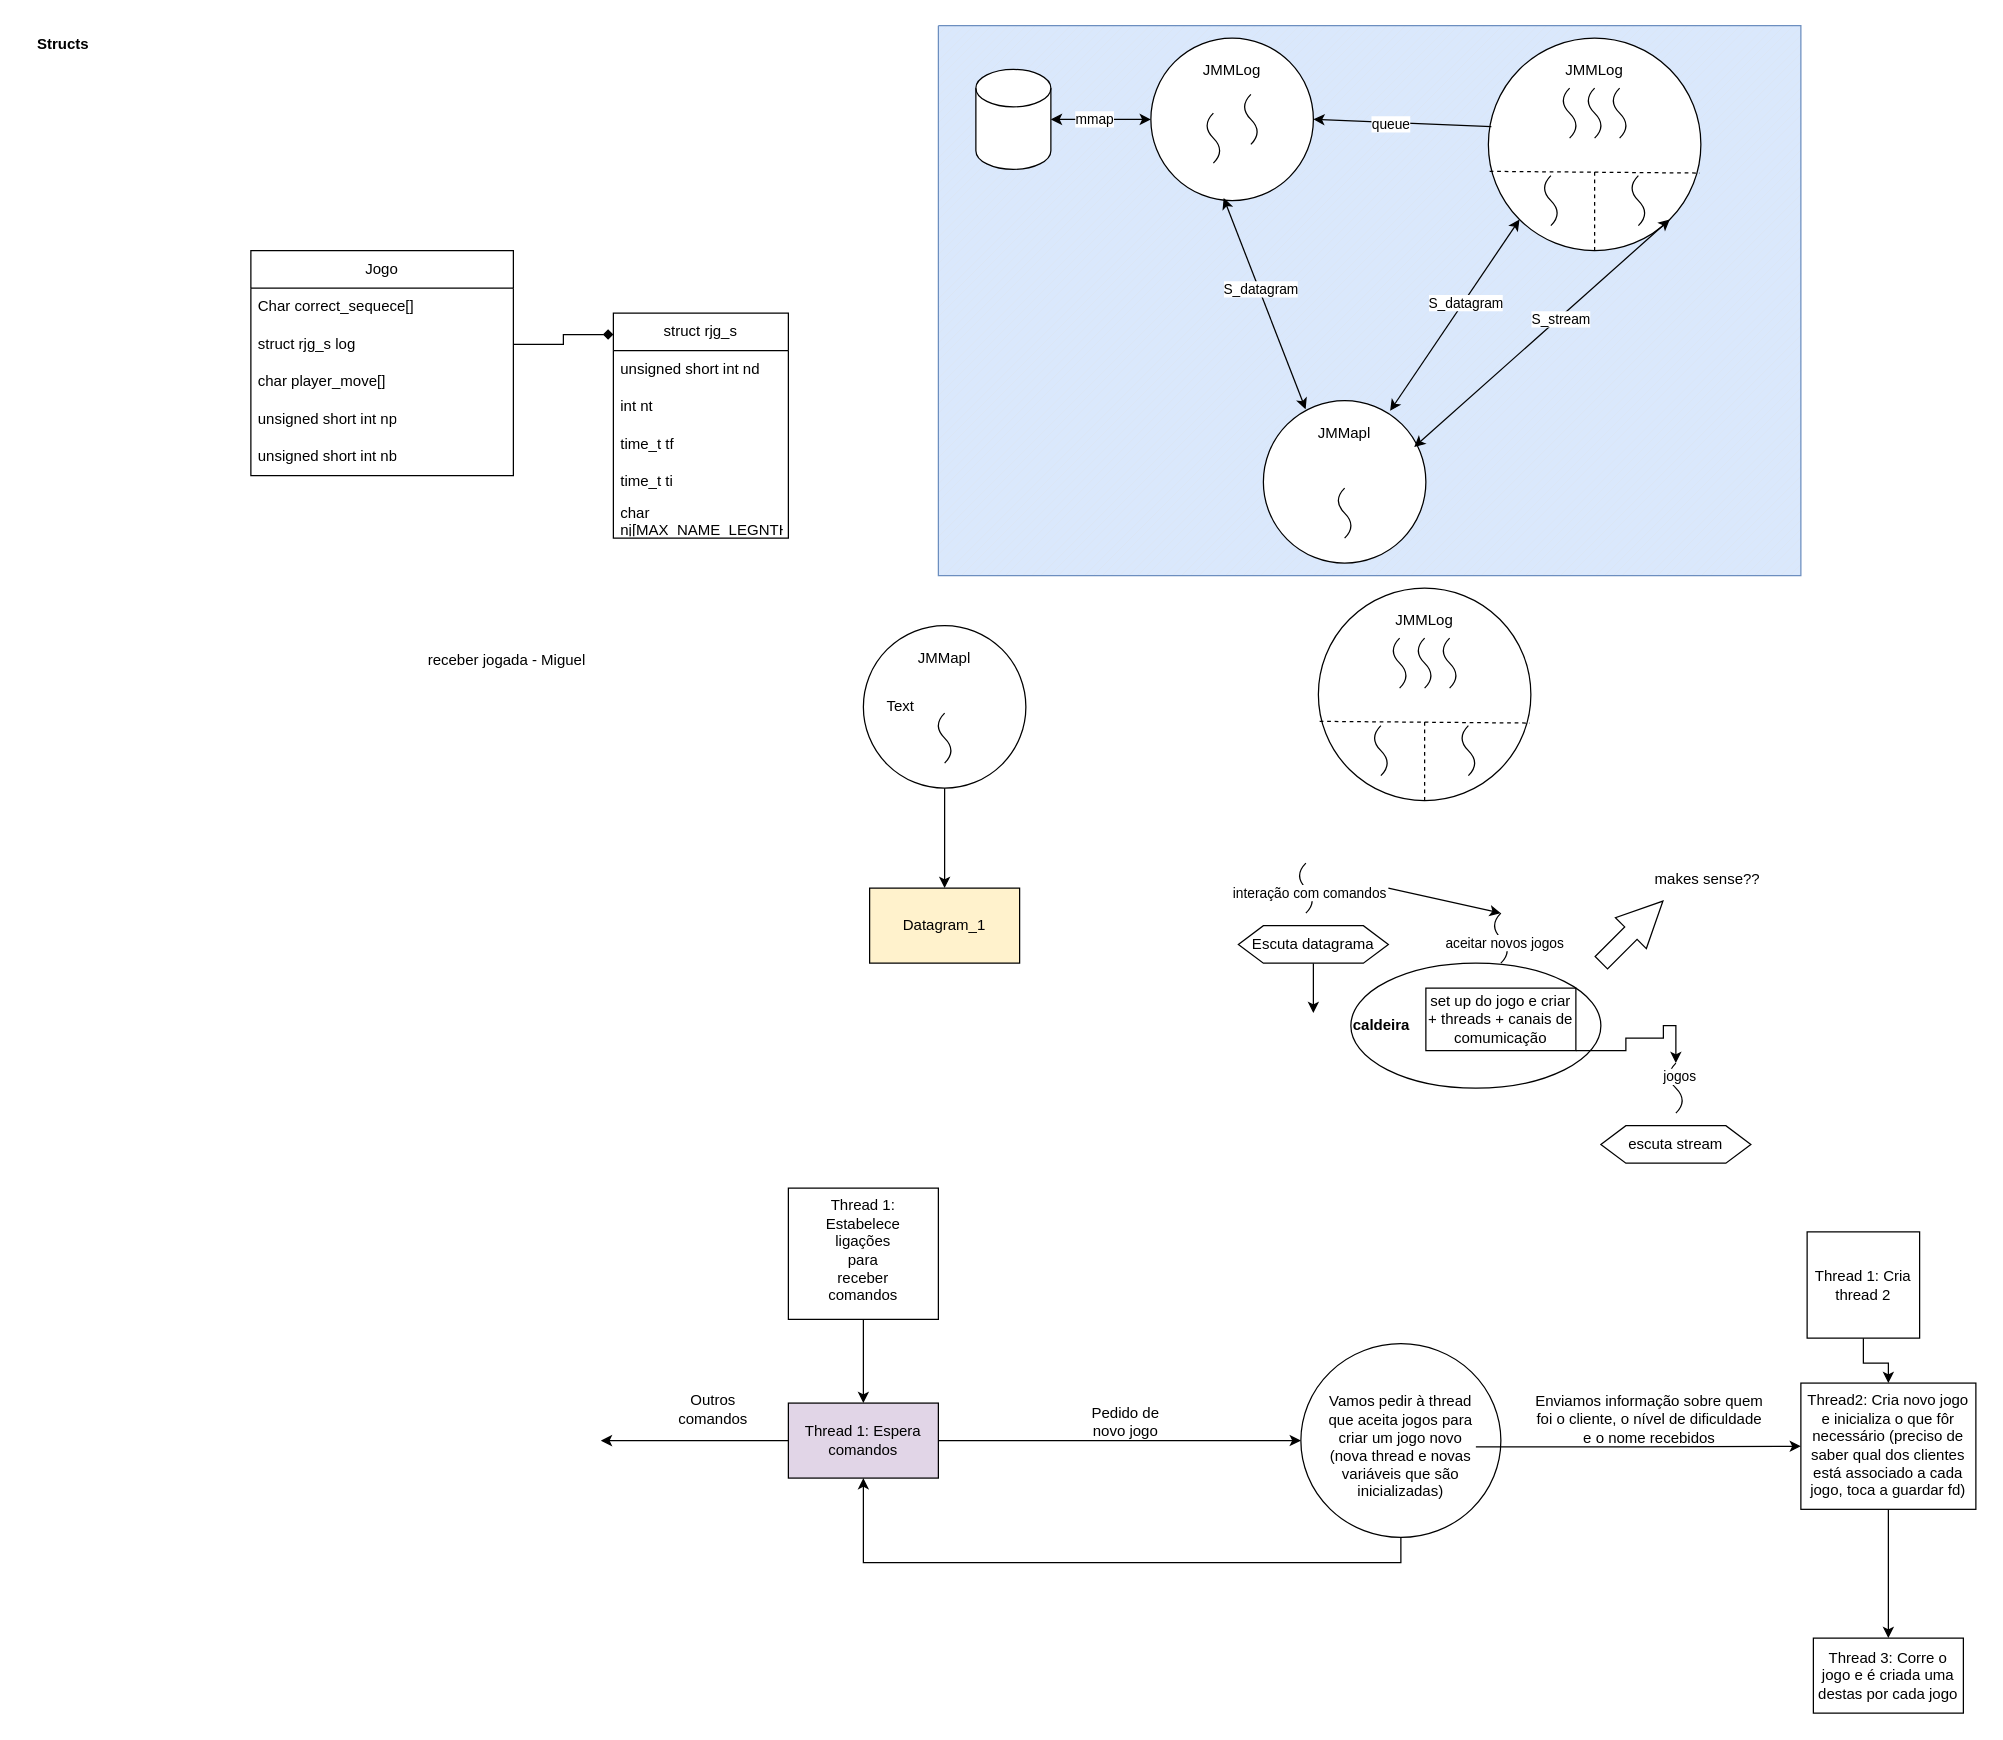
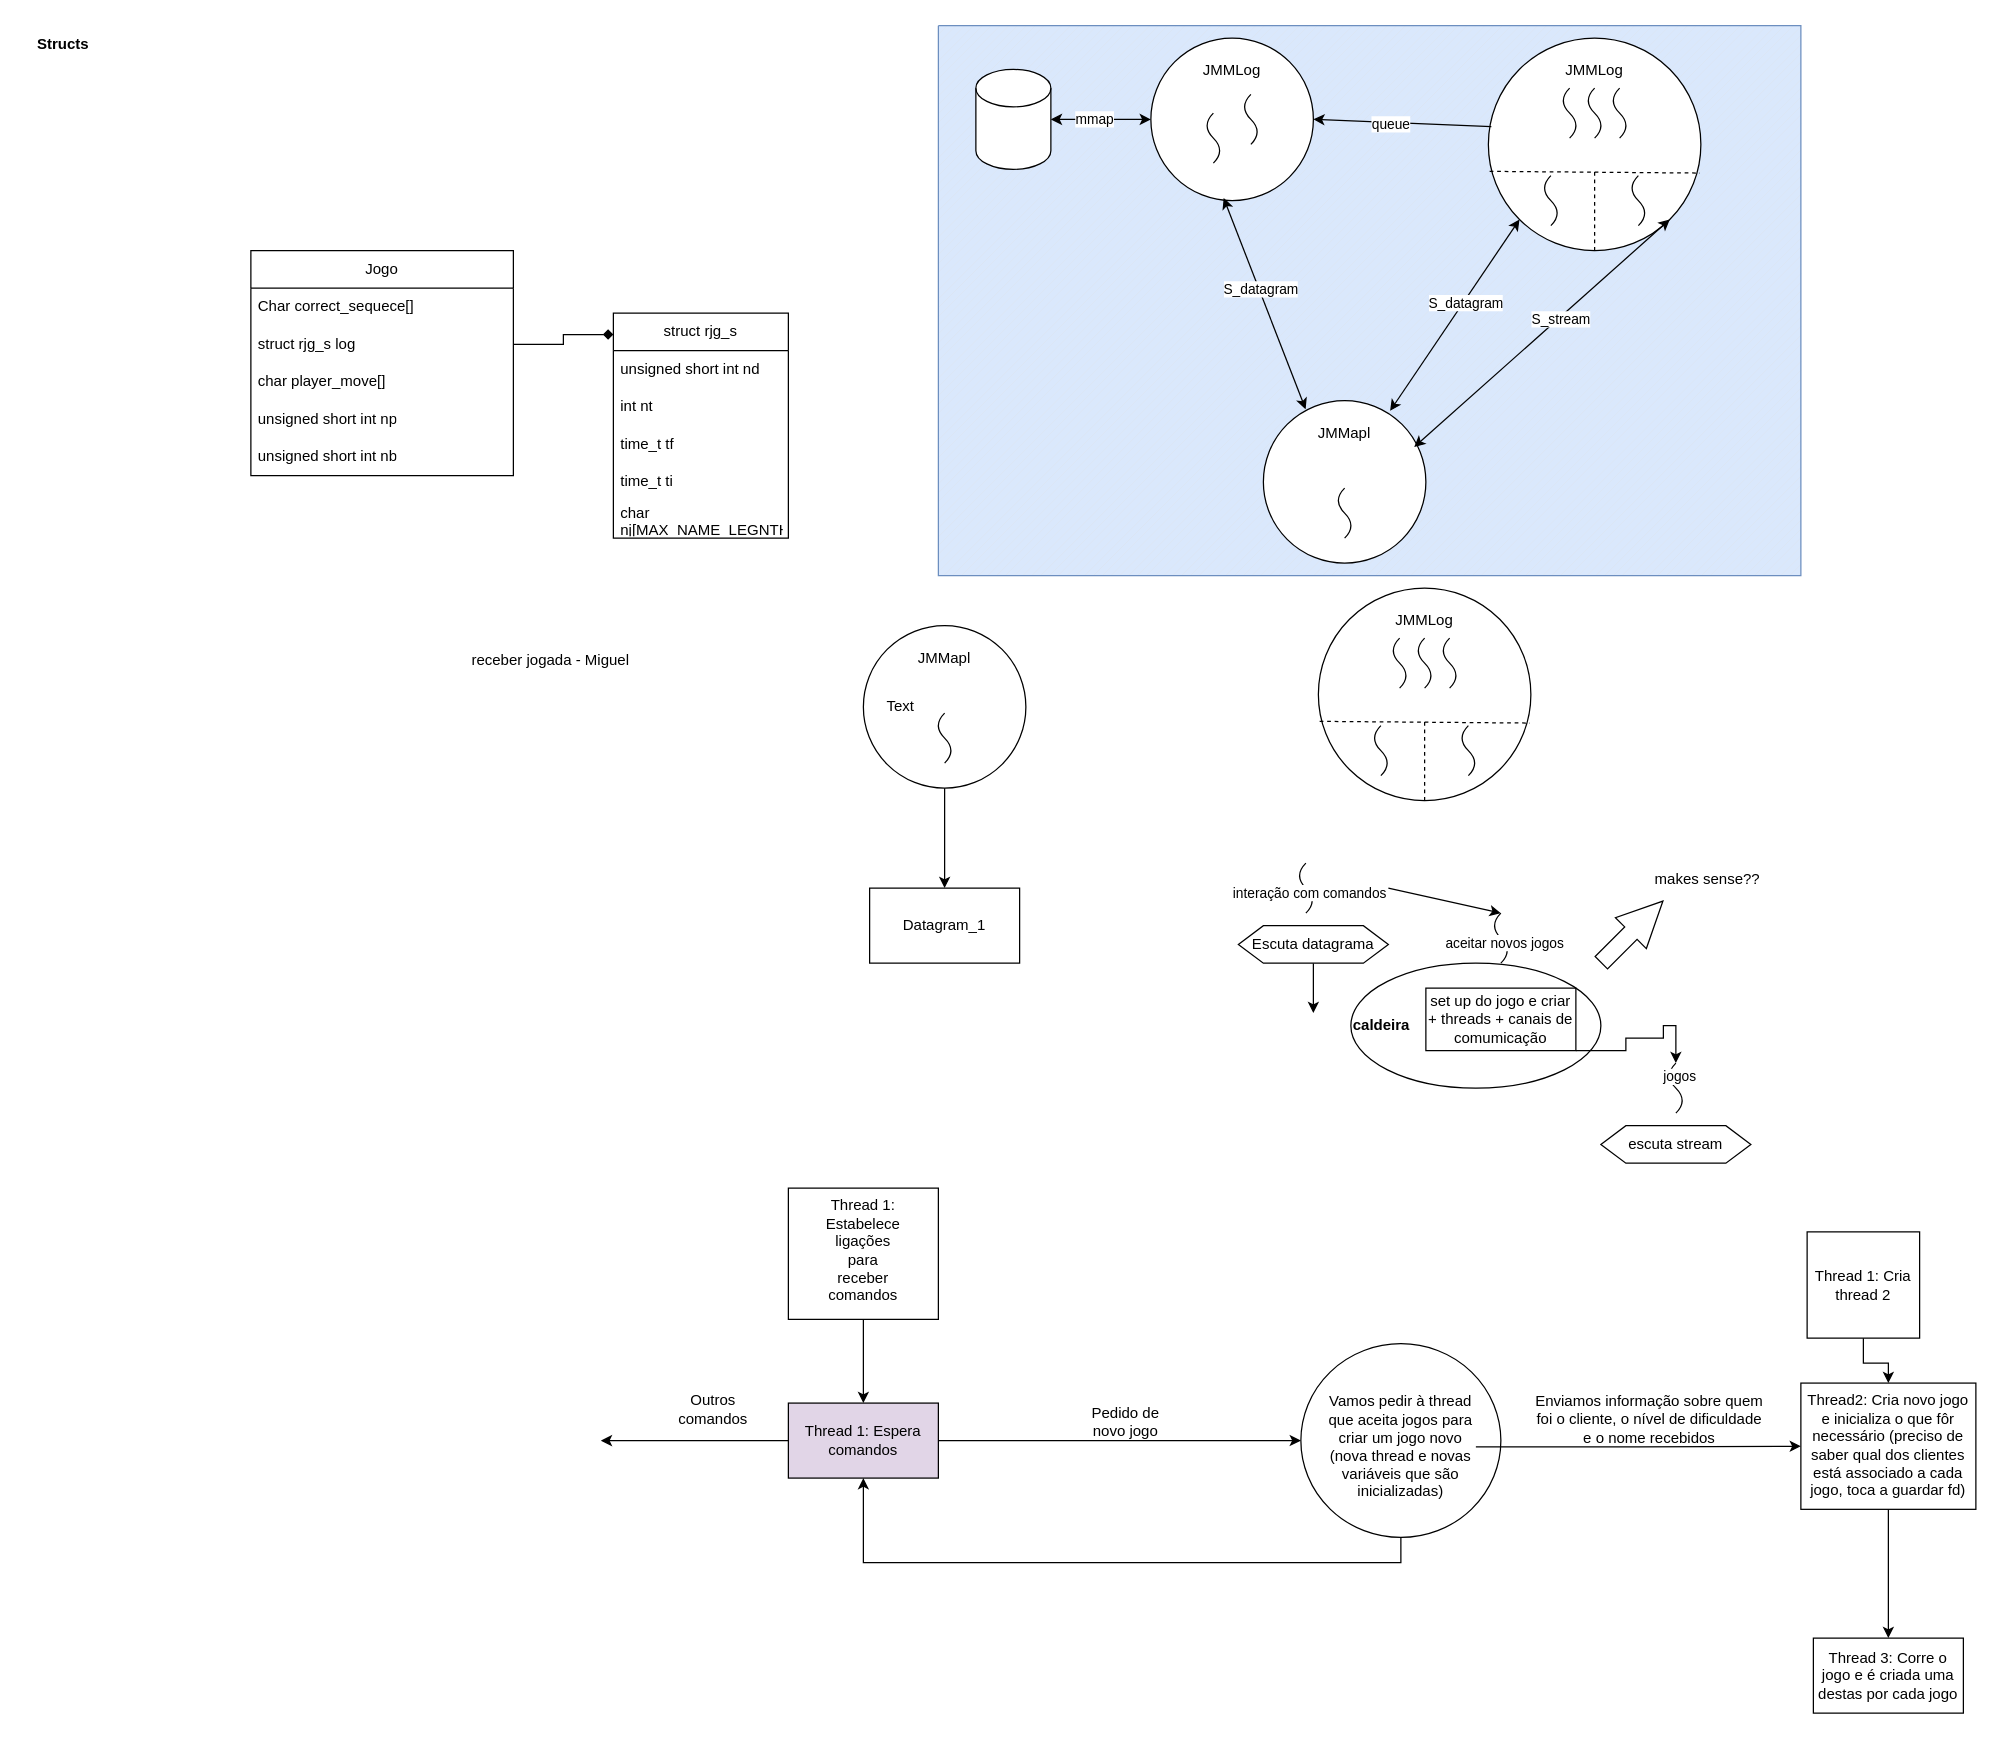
- <mxCell id="73" value="receber jogada - Miguel&lt;div&gt;&lt;br&gt;&lt;/div&gt;" style="text;html=1;align=center;verticalAlign=middle;whiteSpace=wrap;rounded=0;" parent="1" vertex="1"><mxGeometry x="325" y="520" width="160" height="30" as="geometry" /></mxCell>
+ <mxCell id="73" value="receber jogada - Miguel&lt;div&gt;&lt;br&gt;&lt;/div&gt;" style="text;html=1;align=center;verticalAlign=middle;whiteSpace=wrap;rounded=0;" parent="1" vertex="1"><mxGeometry x="360" y="520" width="160" height="30" as="geometry" /></mxCell>
- <mxCell id="33" value="Datagram_1" style="rounded=0;whiteSpace=wrap;html=1;fillColor=#fff2cc;" parent="1" vertex="1"><mxGeometry x="695" y="710" width="120" height="60" as="geometry" /></mxCell>
+ <mxCell id="33" value="Datagram_1" style="rounded=0;whiteSpace=wrap;html=1;" parent="1" vertex="1"><mxGeometry x="695" y="710" width="120" height="60" as="geometry" /></mxCell>
